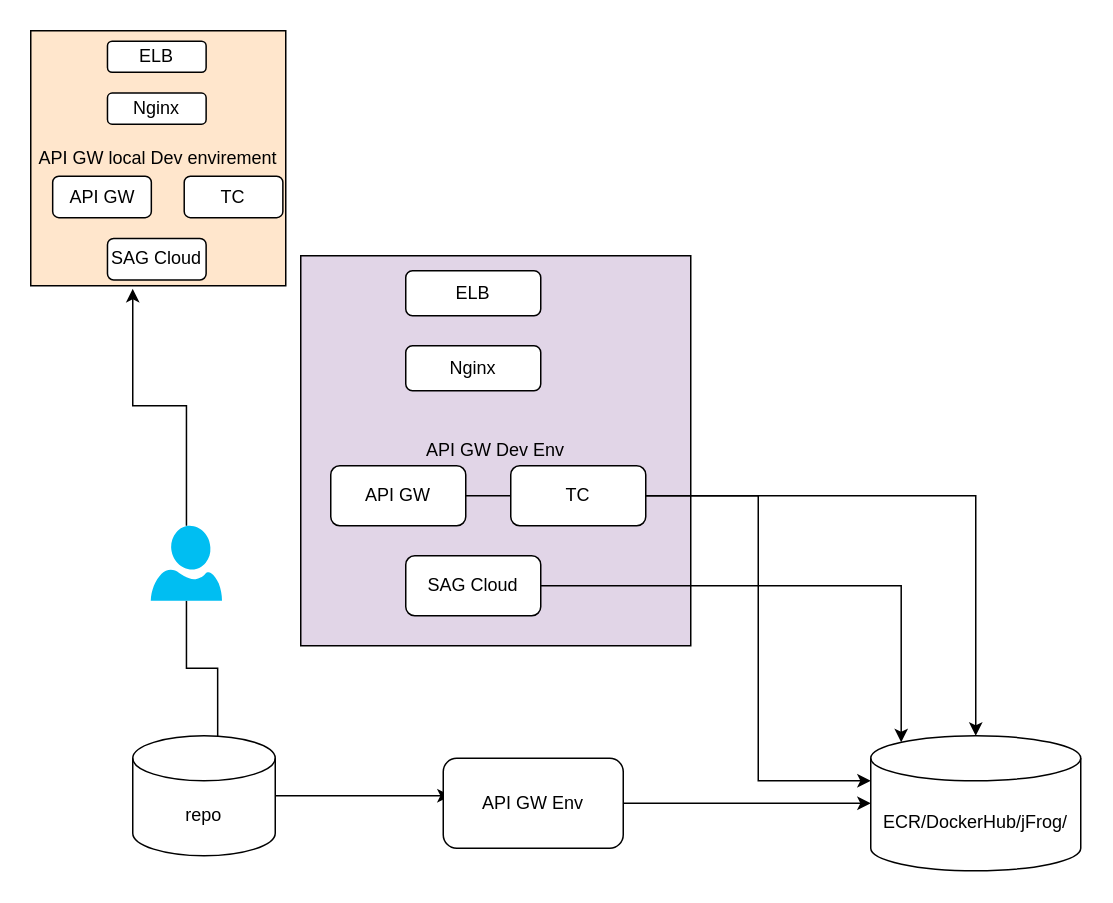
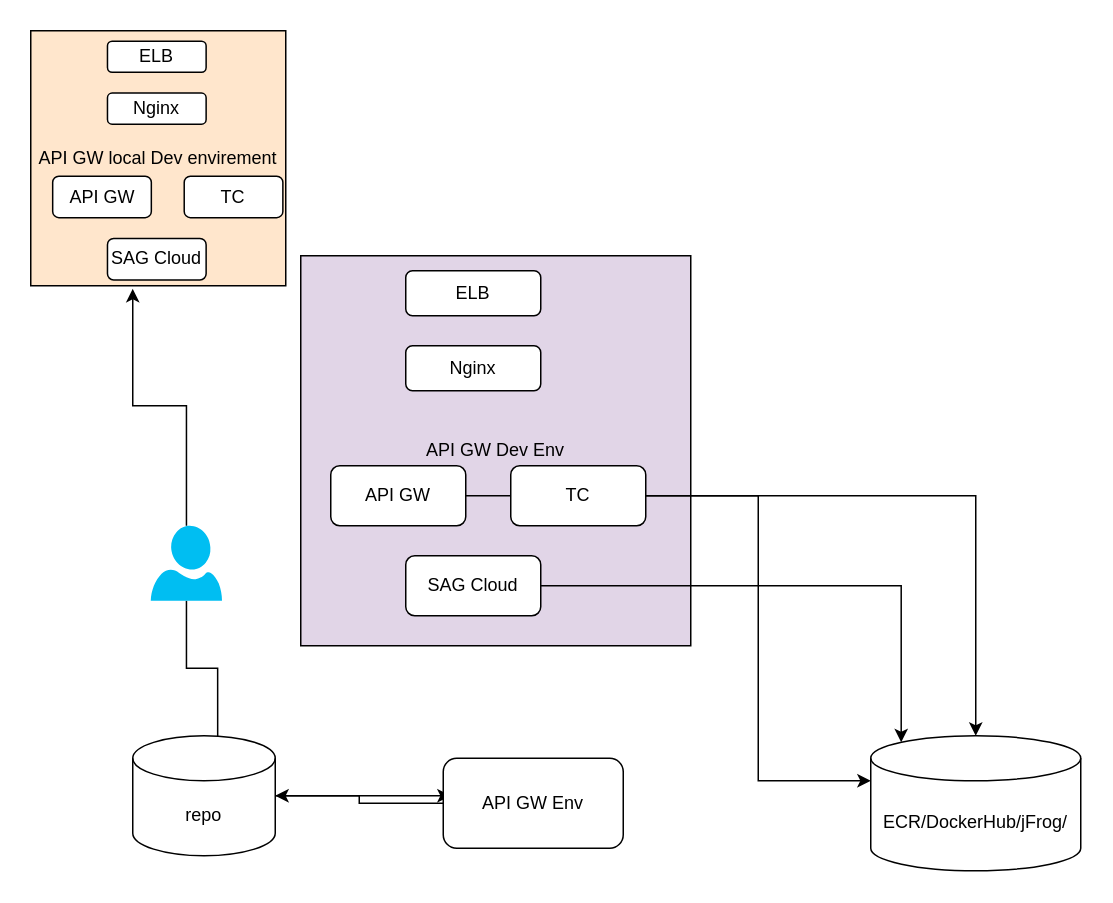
- <mxCell id="7" style="edgeStyle=orthogonalEdgeStyle;rounded=0;orthogonalLoop=1;jettySize=auto;html=1;" parent="1" source="8" target="9" edge="1"><mxGeometry relative="1" as="geometry"><mxPoint x="610" y="530" as="targetPoint" /></mxGeometry></mxCell>
+ <mxCell id="7" style="edgeStyle=orthogonalEdgeStyle;rounded=0;orthogonalLoop=1;jettySize=auto;html=1;" parent="1" source="8" target="6" edge="1"><mxGeometry relative="1" as="geometry"><mxPoint x="610" y="530" as="targetPoint" /></mxGeometry></mxCell>
